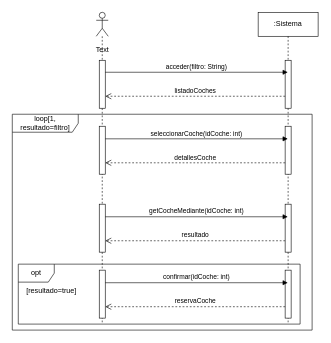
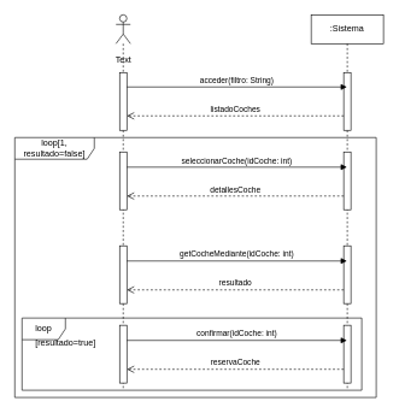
- <mxCell id="20" value="loop[1, resultado=filtro]" style="shape=umlFrame;whiteSpace=wrap;html=1;pointerEvents=0;width=110;height=30;" vertex="1" parent="1"><mxGeometry x="20" y="190" width="500" height="360" as="geometry" /></mxCell>
+ <mxCell id="20" value="loop[1, resultado=false]" style="shape=umlFrame;whiteSpace=wrap;html=1;pointerEvents=0;width=110;height=30;" vertex="1" parent="1"><mxGeometry x="20" y="190" width="500" height="360" as="geometry" /></mxCell>
- <mxCell id="21" value="opt" style="shape=umlFrame;whiteSpace=wrap;html=1;pointerEvents=0;" vertex="1" parent="1"><mxGeometry x="30" y="440" width="470" height="100" as="geometry" /></mxCell>
+ <mxCell id="21" value="loop" style="shape=umlFrame;whiteSpace=wrap;html=1;pointerEvents=0;" vertex="1" parent="1"><mxGeometry x="30" y="440" width="470" height="100" as="geometry" /></mxCell>
- <mxCell id="22" value="[resultado=true]" style="text;html=1;align=center;verticalAlign=middle;resizable=0;points=[];autosize=1;strokeColor=none;fillColor=none;" vertex="1" parent="1"><mxGeometry x="30" y="470" width="110" height="30" as="geometry" /></mxCell>
+ <mxCell id="22" value="[resultado=true]" style="text;html=1;align=center;verticalAlign=middle;resizable=0;points=[];autosize=1;strokeColor=none;fillColor=none;" vertex="1" parent="1"><mxGeometry x="35" y="460" width="110" height="30" as="geometry" /></mxCell>
